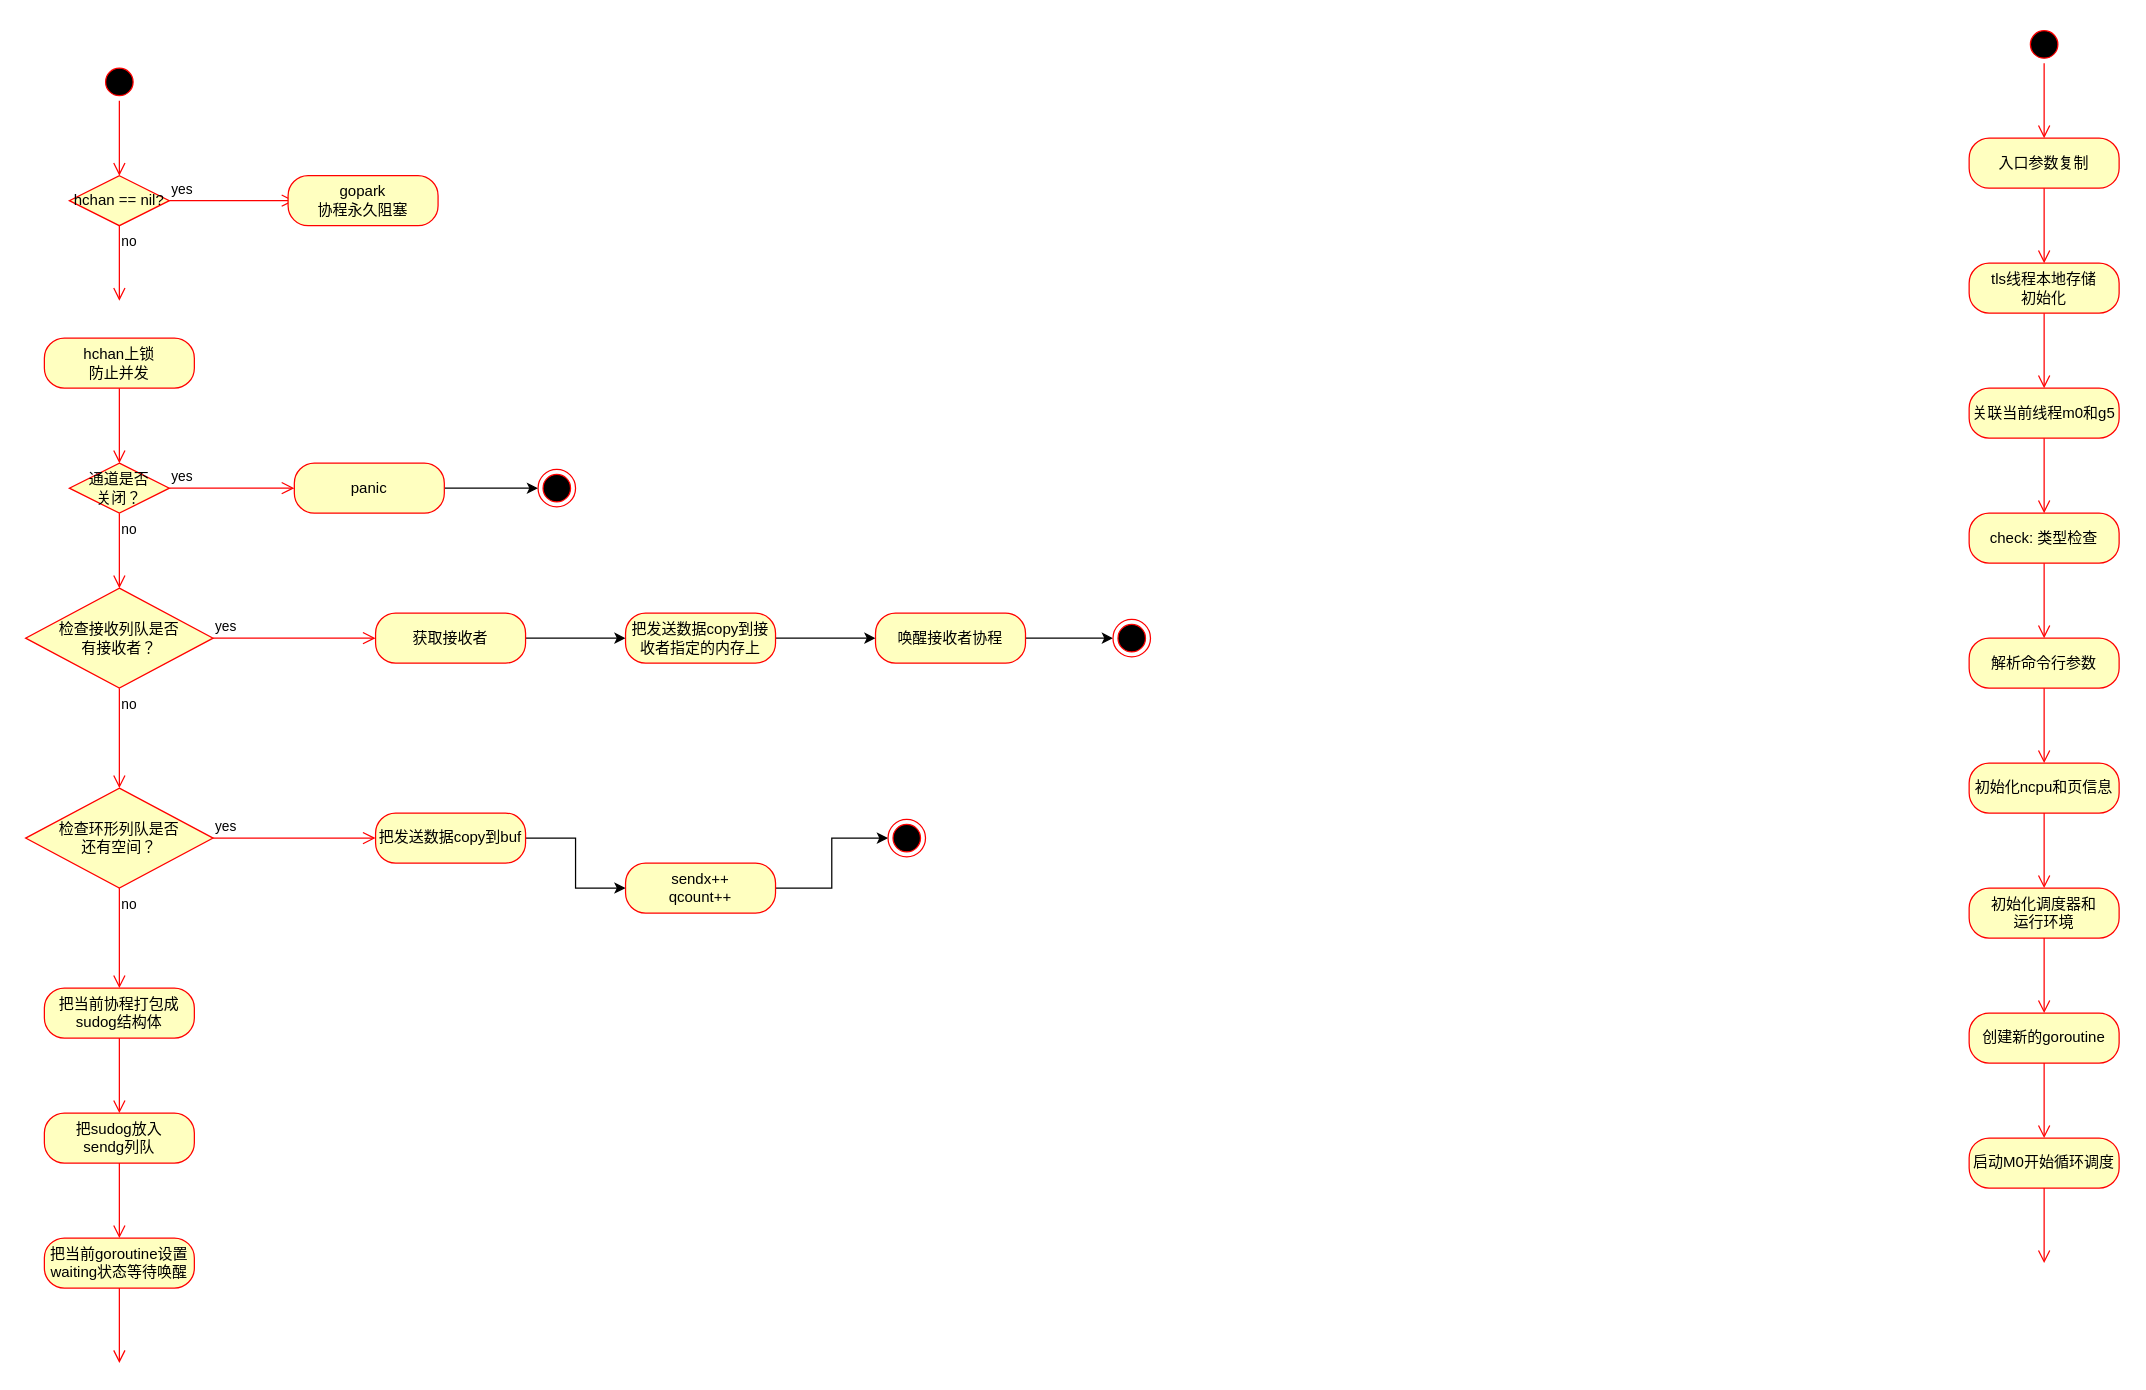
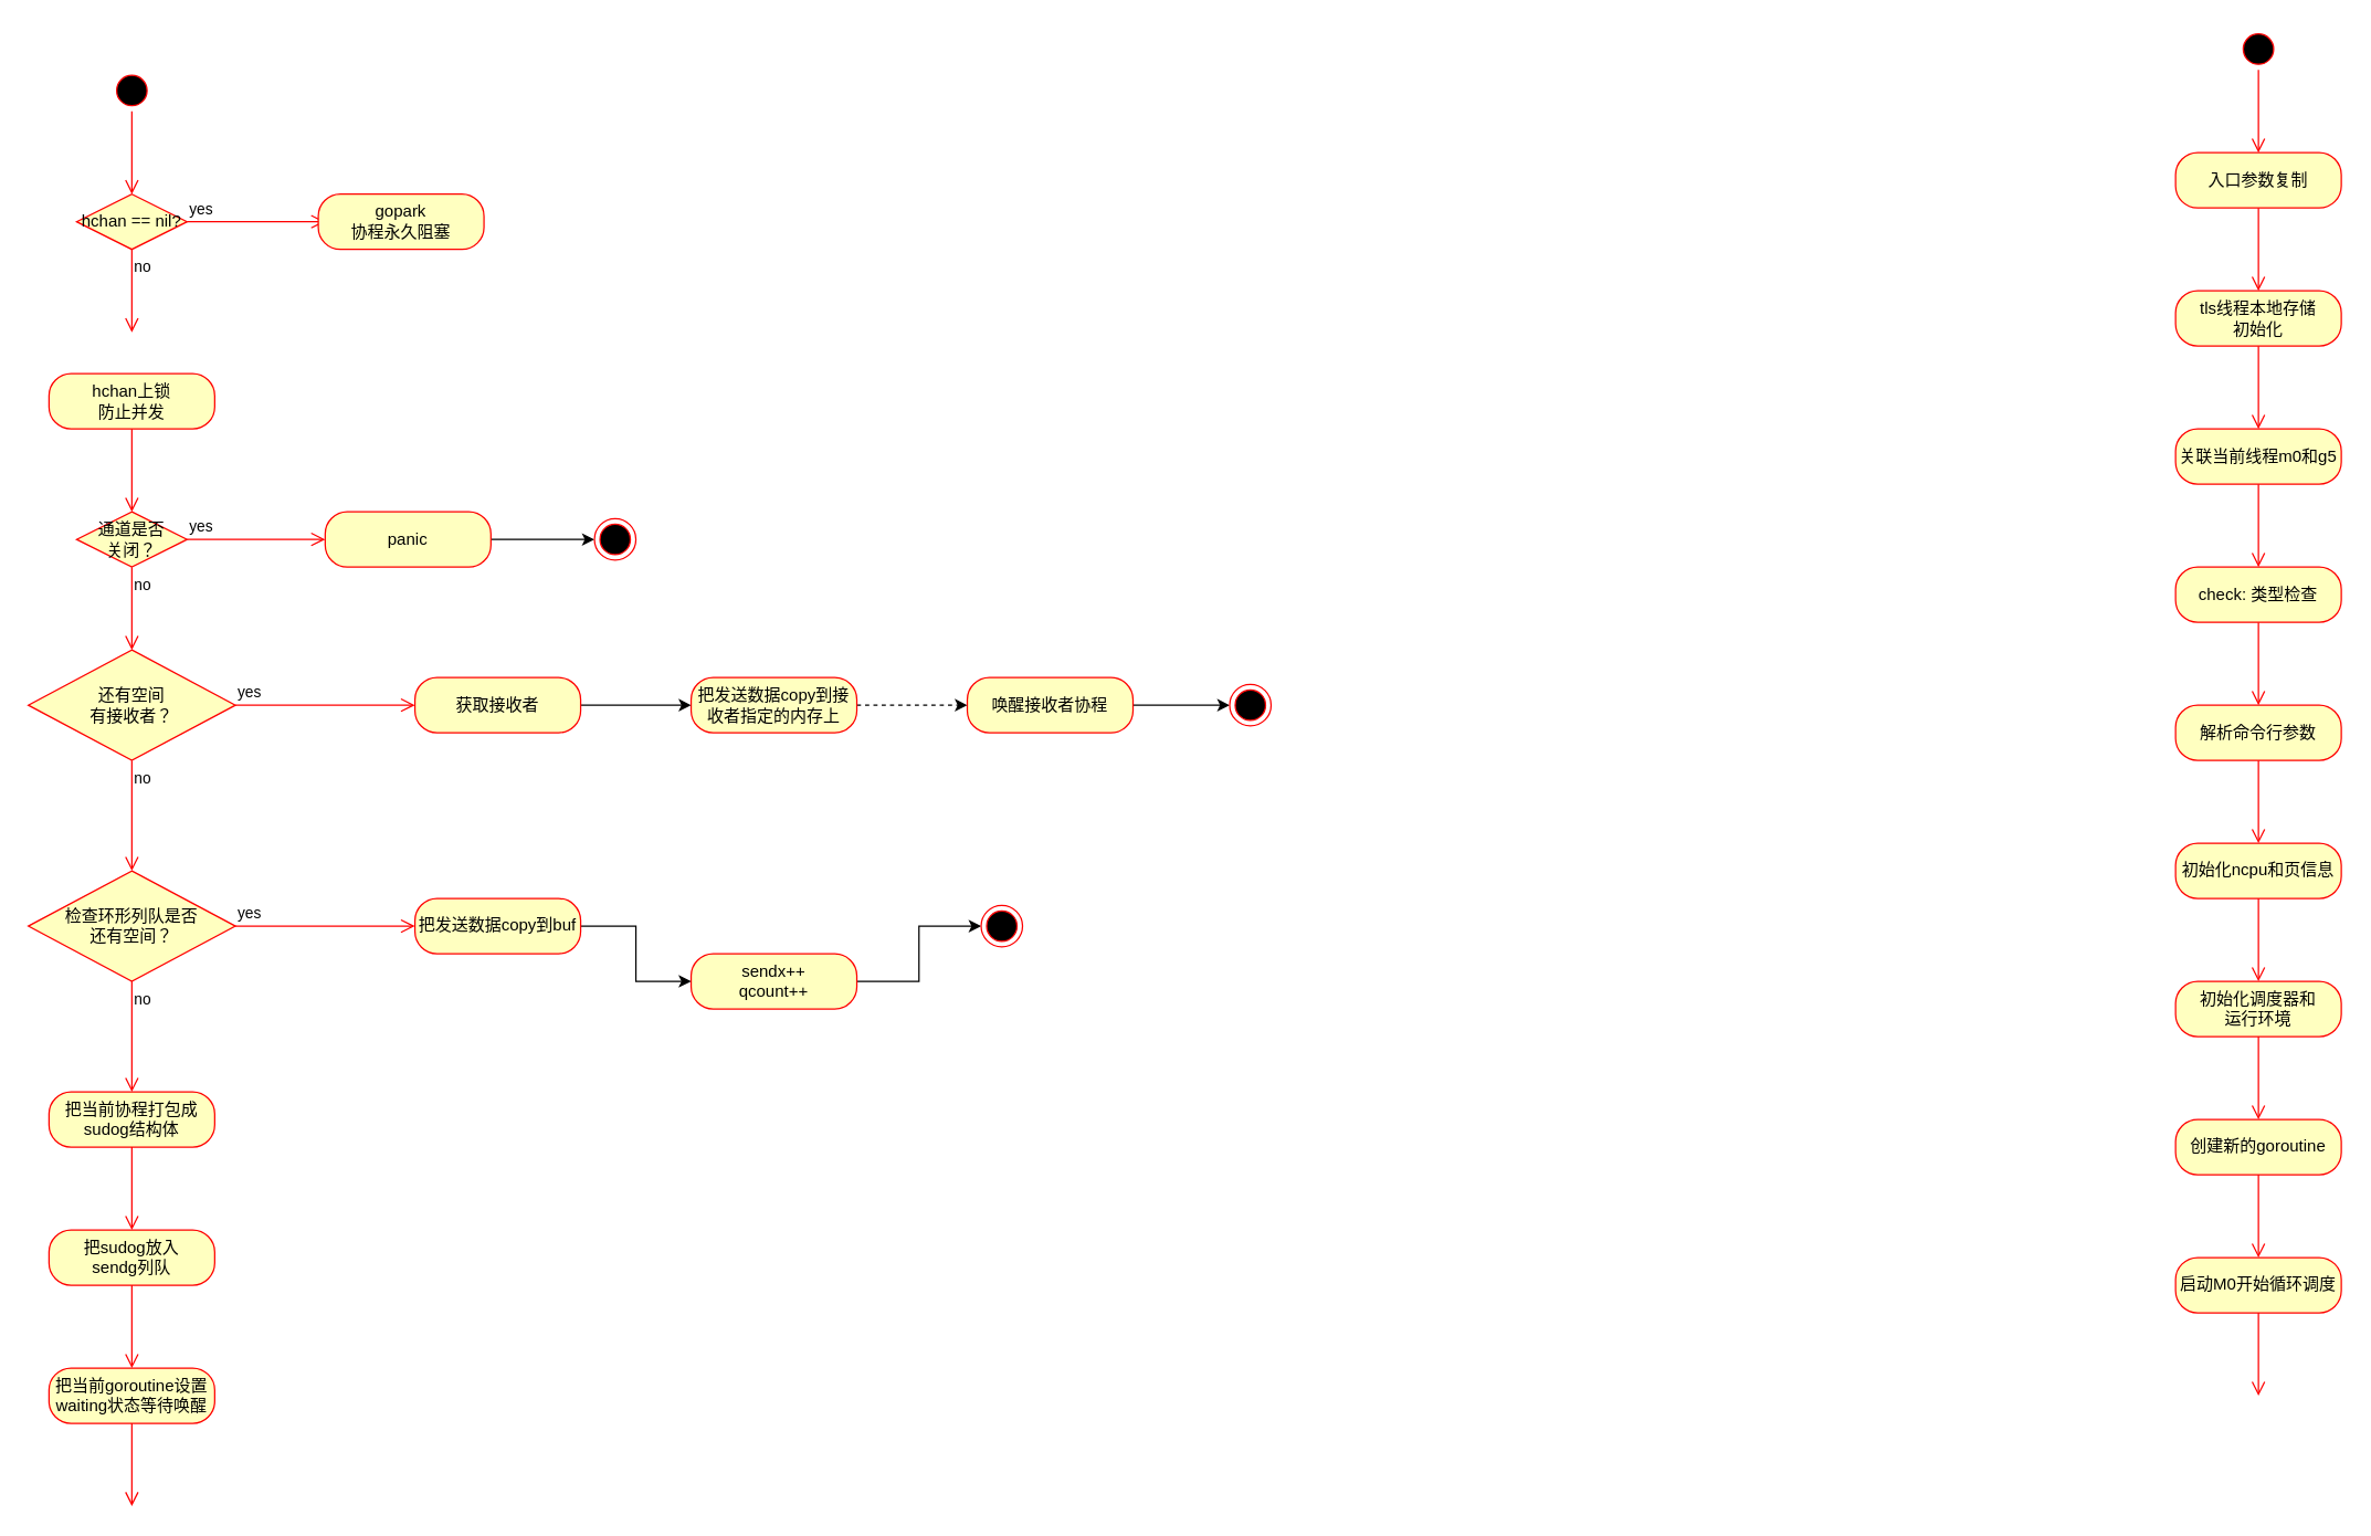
- <mxCell id="18" value="检查接收列队是否&lt;br&gt;有接收者？" style="rhombus;whiteSpace=wrap;html=1;fillColor=#ffffc0;strokeColor=#ff0000;" parent="1" vertex="1"><mxGeometry x="20" y="470" width="150" height="80" as="geometry" /></mxCell>
+ <mxCell id="18" value="还有空间&lt;br&gt;有接收者？" style="rhombus;whiteSpace=wrap;html=1;fillColor=#ffffc0;strokeColor=#ff0000;" parent="1" vertex="1"><mxGeometry x="20" y="470" width="150" height="80" as="geometry" /></mxCell>
- <mxCell id="30" style="edgeStyle=orthogonalEdgeStyle;rounded=0;orthogonalLoop=1;jettySize=auto;html=1;" parent="1" source="31" target="33" edge="1"><mxGeometry relative="1" as="geometry" /></mxCell>
+ <mxCell id="30" style="edgeStyle=orthogonalEdgeStyle;rounded=0;orthogonalLoop=1;jettySize=auto;html=1;dashed=1;" parent="1" source="31" target="33" edge="1"><mxGeometry relative="1" as="geometry" /></mxCell>
